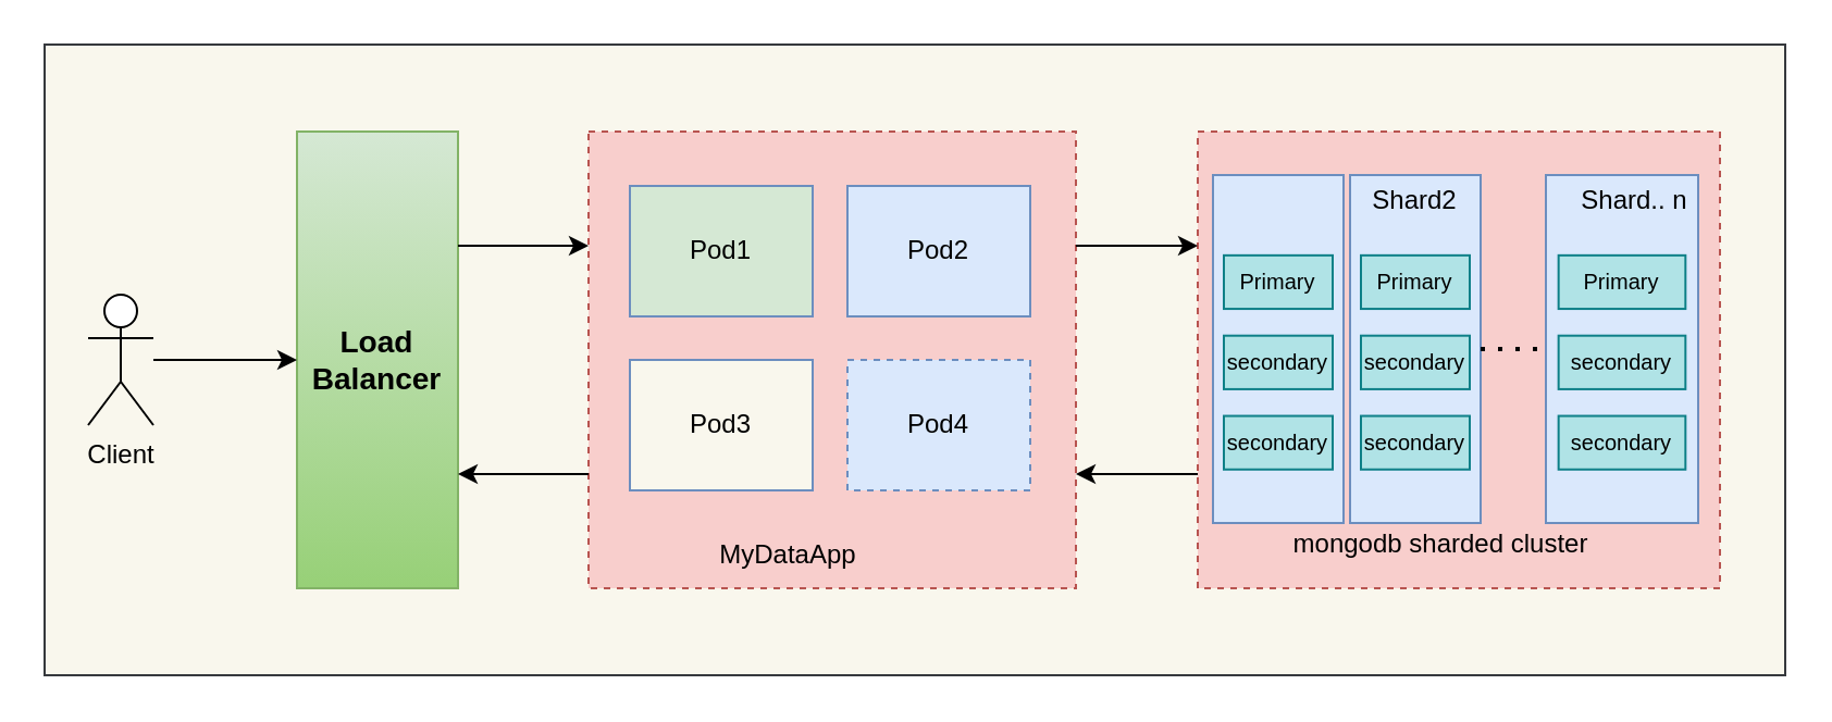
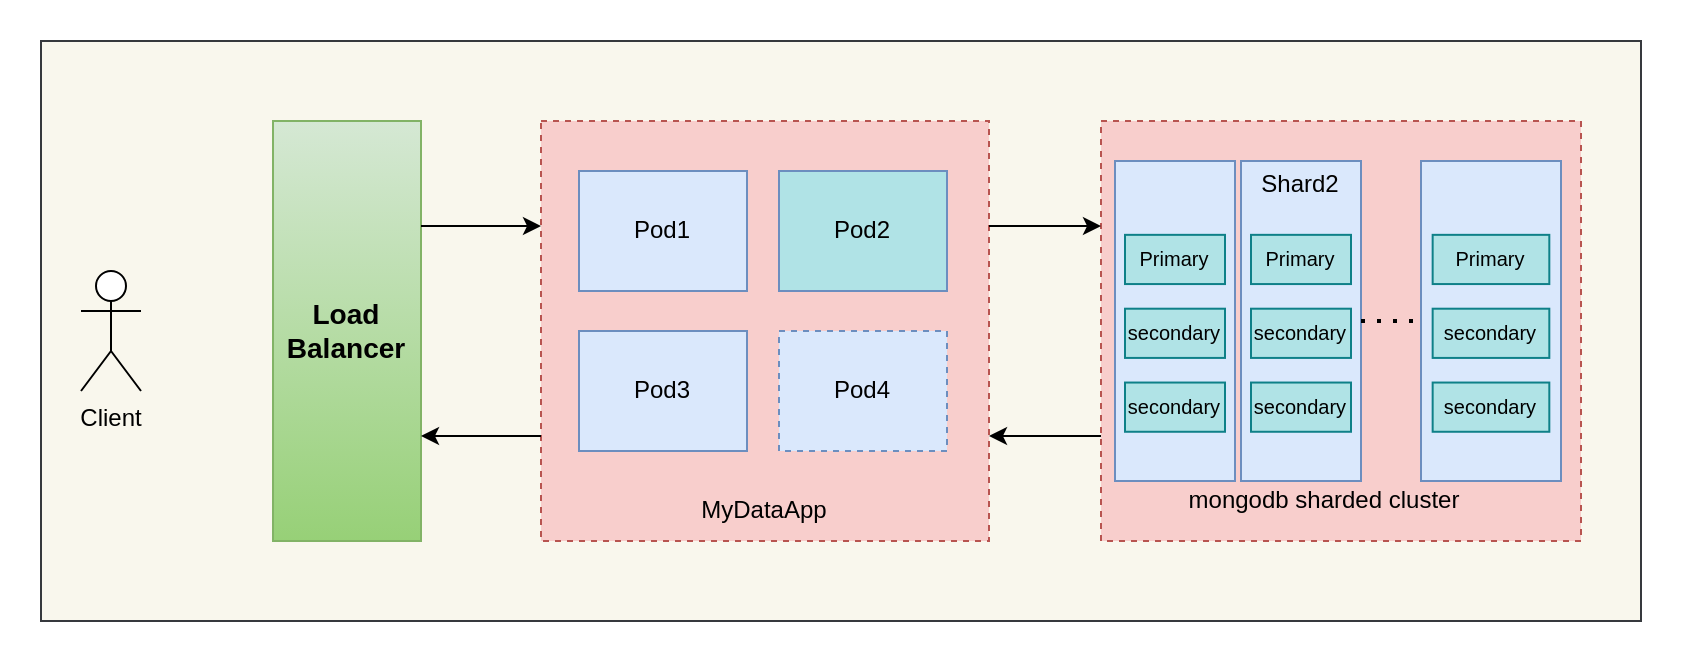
- <mxCell id="29" value="Shard.. n" style="text;html=1;strokeColor=none;fillColor=none;align=center;verticalAlign=middle;whiteSpace=wrap;rounded=0;" vertex="1" parent="27"><mxGeometry x="11.667" width="58.333" height="24.62" as="geometry" /></mxCell>
- <mxCell id="11" value="Pod1" style="rounded=0;whiteSpace=wrap;html=1;align=center;fillColor=#d5e8d4;strokeColor=#6c8ebf;" vertex="1" parent="8"><mxGeometry x="19" y="25" width="84" height="60" as="geometry" /></mxCell>
+ <mxCell id="11" value="Pod1" style="rounded=0;whiteSpace=wrap;html=1;align=center;fillColor=#dae8fc;strokeColor=#6c8ebf;" vertex="1" parent="8"><mxGeometry x="19" y="25" width="84" height="60" as="geometry" /></mxCell>
- <mxCell id="12" value="Pod2" style="rounded=0;whiteSpace=wrap;html=1;align=center;fillColor=#dae8fc;strokeColor=#6c8ebf;" vertex="1" parent="8"><mxGeometry x="119" y="25" width="84" height="60" as="geometry" /></mxCell>
+ <mxCell id="12" value="Pod2" style="rounded=0;whiteSpace=wrap;html=1;align=center;fillColor=#b0e3e6;strokeColor=#6c8ebf;" vertex="1" parent="8"><mxGeometry x="119" y="25" width="84" height="60" as="geometry" /></mxCell>
- <mxCell id="7" value="" style="edgeStyle=orthogonalEdgeStyle;rounded=0;orthogonalLoop=1;jettySize=auto;html=1;" edge="1" parent="4" source="5" target="6"><mxGeometry relative="1" as="geometry" /></mxCell>
- <mxCell id="13" value="Pod3" style="rounded=0;whiteSpace=wrap;html=1;align=center;fillColor=#f9f7ed;strokeColor=#6c8ebf;" vertex="1" parent="8"><mxGeometry x="19" y="105" width="84" height="60" as="geometry" /></mxCell>
+ <mxCell id="13" value="Pod3" style="rounded=0;whiteSpace=wrap;html=1;align=center;fillColor=#dae8fc;strokeColor=#6c8ebf;" vertex="1" parent="8"><mxGeometry x="19" y="105" width="84" height="60" as="geometry" /></mxCell>
- <mxCell id="10" value="MyDataApp" style="text;html=1;strokeColor=none;fillColor=none;align=center;verticalAlign=middle;whiteSpace=wrap;rounded=0;dashed=1;" vertex="1" parent="8"><mxGeometry x="12" y="185" width="160" height="20" as="geometry" /></mxCell>
+ <mxCell id="10" value="MyDataApp" style="text;html=1;strokeColor=none;fillColor=none;align=center;verticalAlign=middle;whiteSpace=wrap;rounded=0;dashed=1;" vertex="1" parent="8"><mxGeometry x="32" y="185" width="160" height="20" as="geometry" /></mxCell>
